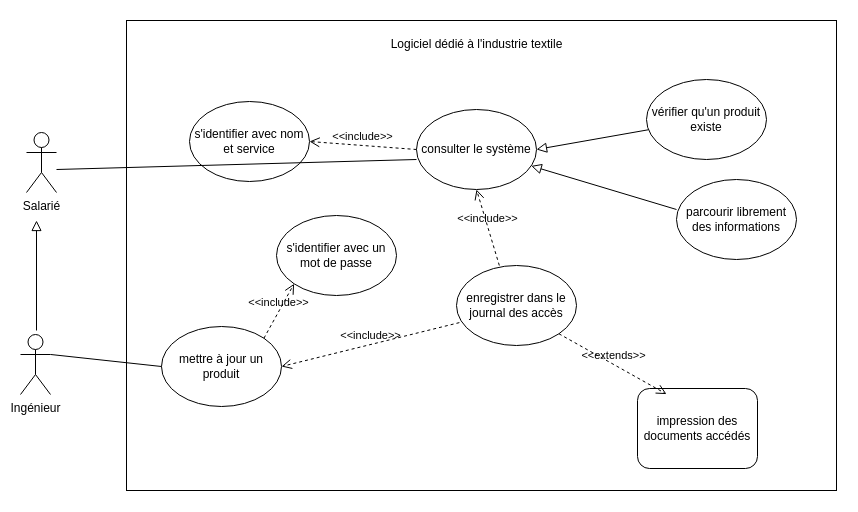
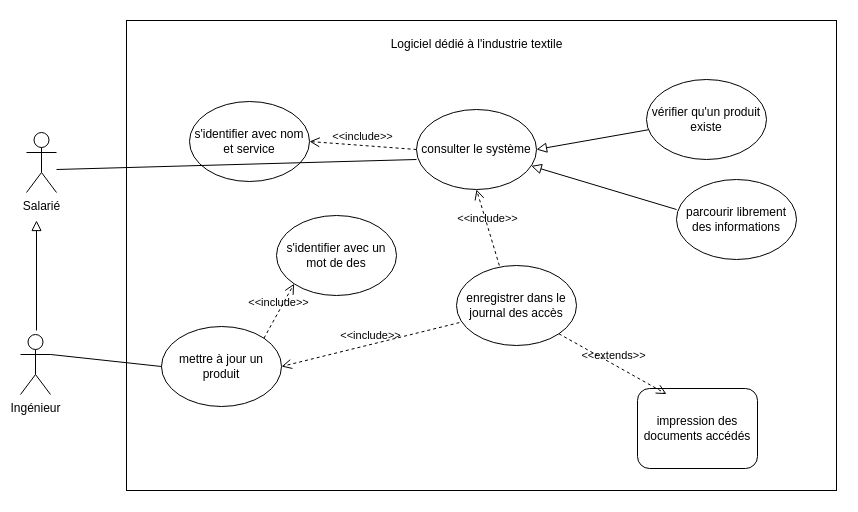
- <mxCell id="15" value="s'identifier avec un mot de passe" style="ellipse;whiteSpace=wrap;html=1;" vertex="1" parent="1"><mxGeometry x="276" y="215" width="120" height="80" as="geometry" /></mxCell>
+ <mxCell id="15" value="s'identifier avec un mot de des" style="ellipse;whiteSpace=wrap;html=1;" vertex="1" parent="1"><mxGeometry x="276" y="215" width="120" height="80" as="geometry" /></mxCell>
